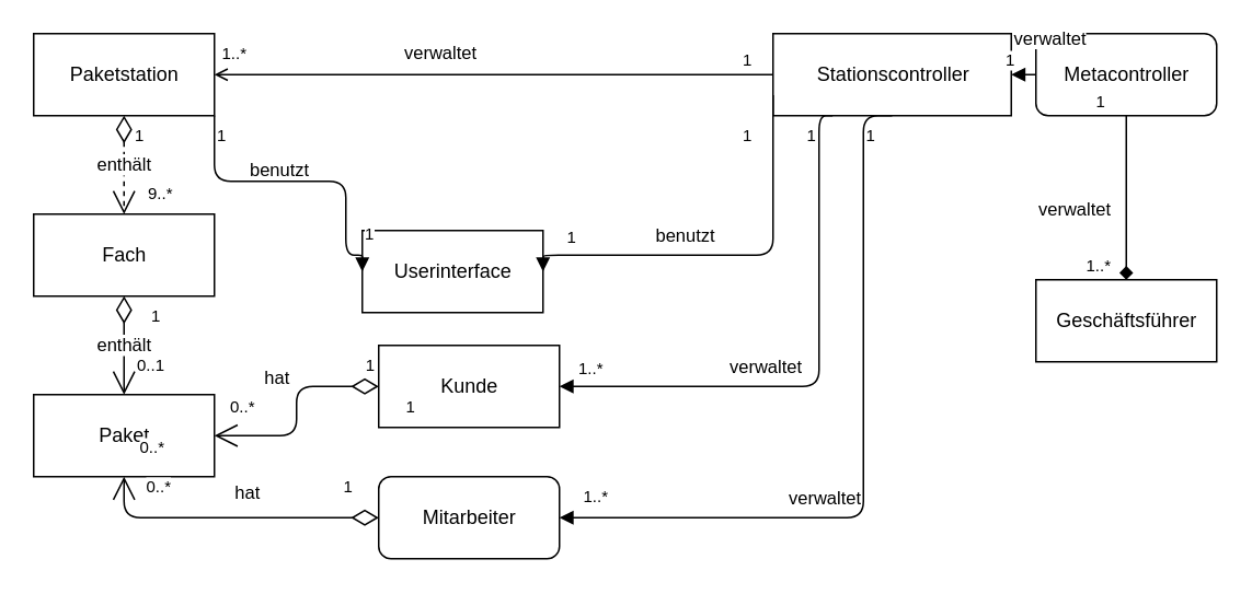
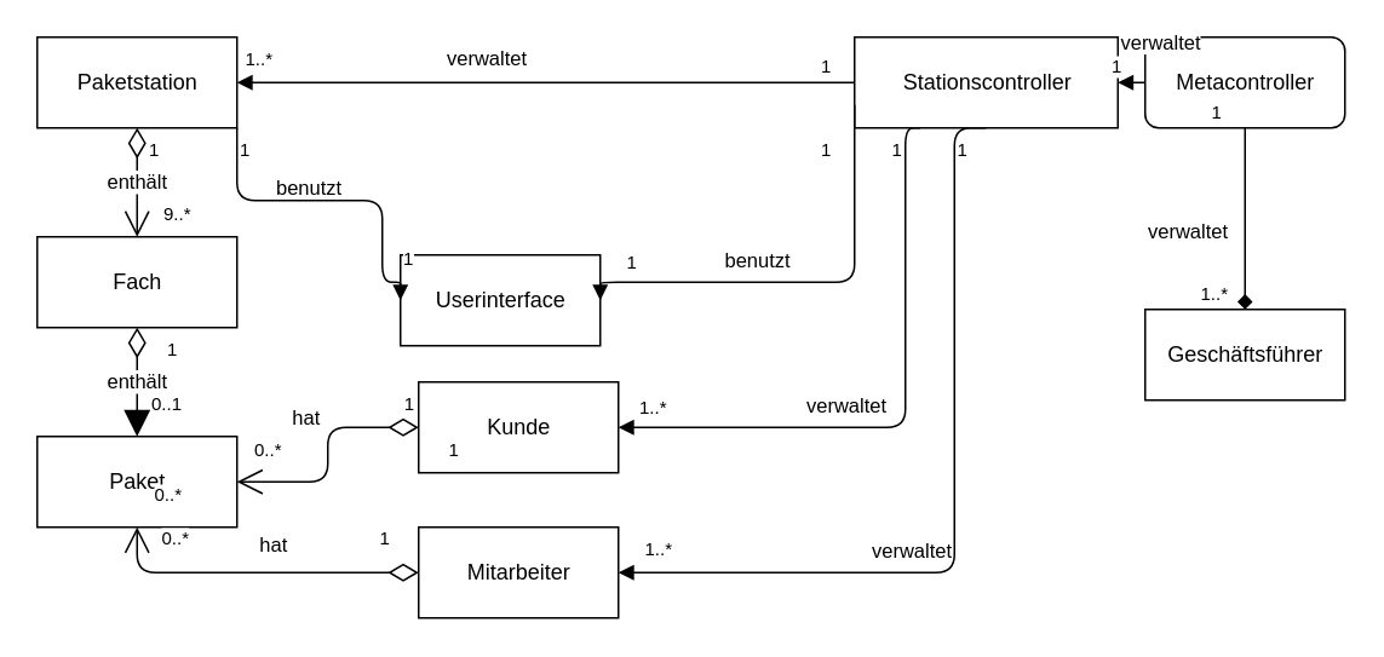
- <mxCell id="15" value="verwaltet" style="endArrow=open;endFill=1;html=1;edgeStyle=orthogonalEdgeStyle;align=left;verticalAlign=top;exitX=0;exitY=0.5;exitDx=0;exitDy=0;entryX=1;entryY=0.5;entryDx=0;entryDy=0;" edge="1" parent="1" source="2" target="8"><mxGeometry x="0.331" y="-26" relative="1" as="geometry"><mxPoint x="-20" y="310" as="sourcePoint" /><mxPoint x="160" y="-10" as="targetPoint" /><mxPoint as="offset" /></mxGeometry></mxCell>
+ <mxCell id="15" value="verwaltet" style="endArrow=block;endFill=1;html=1;edgeStyle=orthogonalEdgeStyle;align=left;verticalAlign=top;exitX=0;exitY=0.5;exitDx=0;exitDy=0;entryX=1;entryY=0.5;entryDx=0;entryDy=0;" edge="1" parent="1" source="2" target="8"><mxGeometry x="0.331" y="-26" relative="1" as="geometry"><mxPoint x="-20" y="310" as="sourcePoint" /><mxPoint x="160" y="-10" as="targetPoint" /><mxPoint as="offset" /></mxGeometry></mxCell>
- <mxCell id="9" value="enthält" style="endArrow=open;html=1;endSize=12;startArrow=diamondThin;startSize=14;startFill=0;edgeStyle=orthogonalEdgeStyle;entryX=0.5;entryY=0;entryDx=0;entryDy=0;dashed=1;" edge="1" parent="1" source="8" target="5"><mxGeometry relative="1" as="geometry"><mxPoint x="-400" y="320" as="sourcePoint" /><mxPoint x="150" y="170" as="targetPoint" /></mxGeometry></mxCell>
+ <mxCell id="9" value="enthält" style="endArrow=open;html=1;endSize=12;startArrow=diamondThin;startSize=14;startFill=0;edgeStyle=orthogonalEdgeStyle;entryX=0.5;entryY=0;entryDx=0;entryDy=0;" edge="1" parent="1" source="8" target="5"><mxGeometry relative="1" as="geometry"><mxPoint x="-400" y="320" as="sourcePoint" /><mxPoint x="150" y="170" as="targetPoint" /></mxGeometry></mxCell>
- <mxCell id="12" value="enthält" style="endArrow=open;html=1;endSize=12;startArrow=diamondThin;startSize=14;startFill=0;edgeStyle=orthogonalEdgeStyle;exitX=0.5;exitY=1;exitDx=0;exitDy=0;entryX=0.5;entryY=0;entryDx=0;entryDy=0;" edge="1" parent="1" source="5" target="3"><mxGeometry relative="1" as="geometry"><mxPoint x="-400" y="310" as="sourcePoint" /><mxPoint x="-240" y="310" as="targetPoint" /></mxGeometry></mxCell>
+ <mxCell id="12" value="enthält" style="endArrow=block;html=1;endSize=12;startArrow=diamondThin;startSize=14;startFill=0;edgeStyle=orthogonalEdgeStyle;exitX=0.5;exitY=1;exitDx=0;exitDy=0;entryX=0.5;entryY=0;entryDx=0;entryDy=0;" edge="1" parent="1" source="5" target="3"><mxGeometry relative="1" as="geometry"><mxPoint x="-400" y="310" as="sourcePoint" /><mxPoint x="-240" y="310" as="targetPoint" /></mxGeometry></mxCell>
- <mxCell id="7" value="Mitarbeiter" style="html=1;rounded=1;" vertex="1" parent="1"><mxGeometry x="230" y="290" width="110" height="50" as="geometry" /></mxCell>
+ <mxCell id="7" value="Mitarbeiter" style="html=1;" vertex="1" parent="1"><mxGeometry x="230" y="290" width="110" height="50" as="geometry" /></mxCell>
